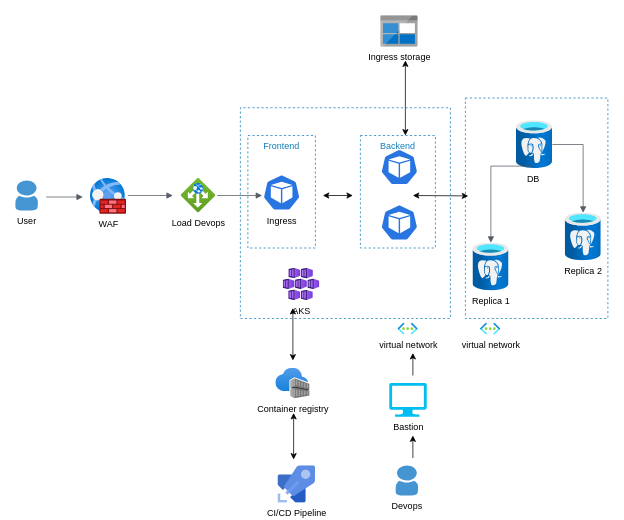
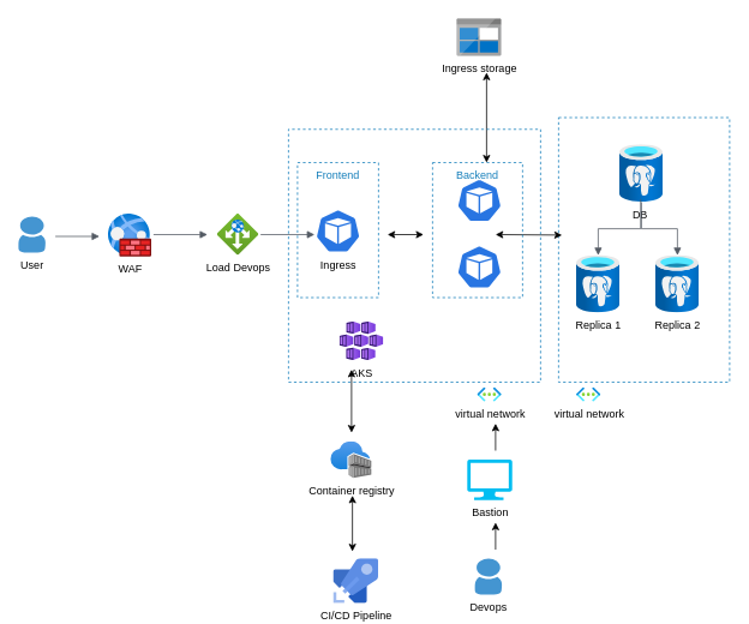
- <mxCell id="11" value="Replica 2" style="image;aspect=fixed;html=1;points=[];align=center;fontSize=12;image=img/lib/azure2/databases/Azure_Database_PostgreSQL_Server.svg;" vertex="1" parent="1"><mxGeometry x="753" y="283" width="48" height="64" as="geometry" /></mxCell>
+ <mxCell id="11" value="Replica 2" style="image;aspect=fixed;html=1;points=[];align=center;fontSize=12;image=img/lib/azure2/databases/Azure_Database_PostgreSQL_Server.svg;" vertex="1" parent="1"><mxGeometry x="728" y="283" width="48" height="64" as="geometry" /></mxCell>
- <mxCell id="10" value="Replica 1" style="image;aspect=fixed;html=1;points=[];align=center;fontSize=12;image=img/lib/azure2/databases/Azure_Database_PostgreSQL_Server.svg;" vertex="1" parent="1"><mxGeometry x="630" y="323" width="48" height="64" as="geometry" /></mxCell>
+ <mxCell id="10" value="Replica 1" style="image;aspect=fixed;html=1;points=[];align=center;fontSize=12;image=img/lib/azure2/databases/Azure_Database_PostgreSQL_Server.svg;" vertex="1" parent="1"><mxGeometry x="640" y="283" width="48" height="64" as="geometry" /></mxCell>
